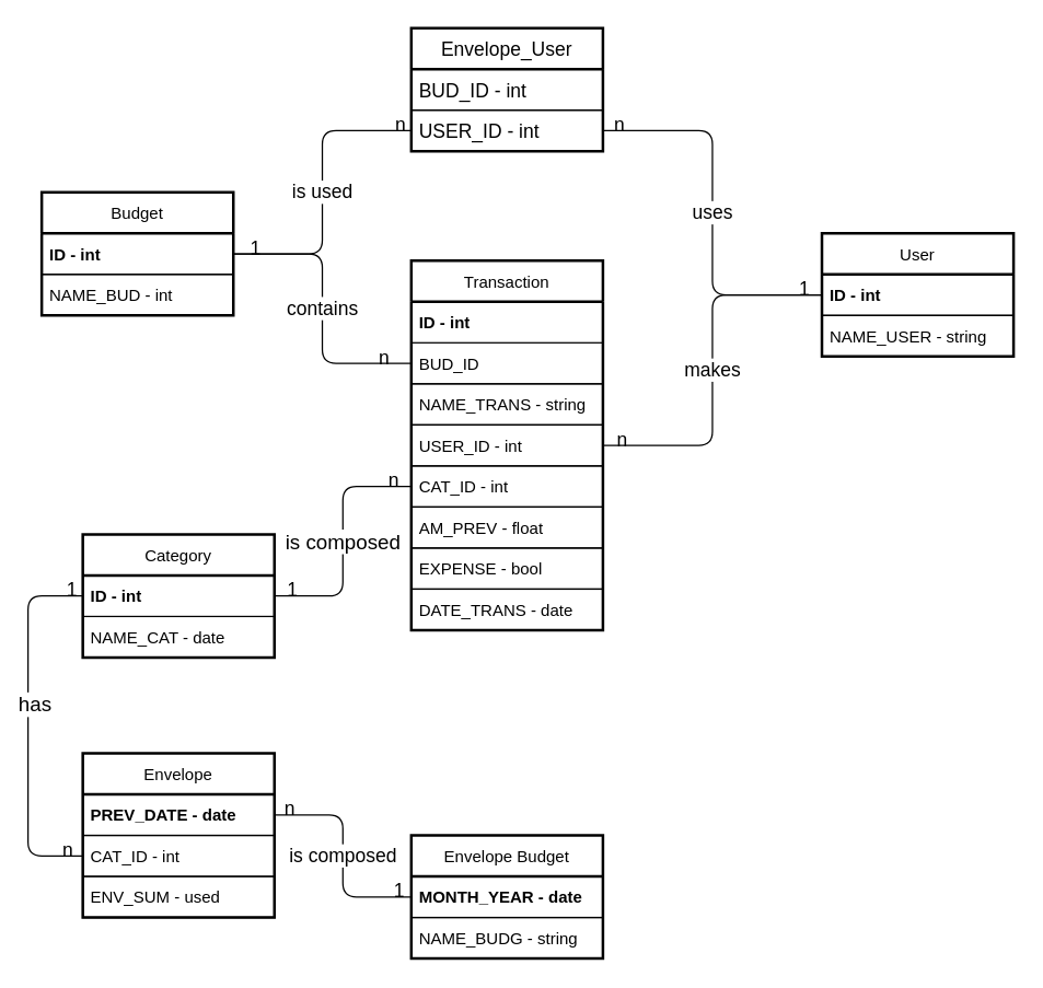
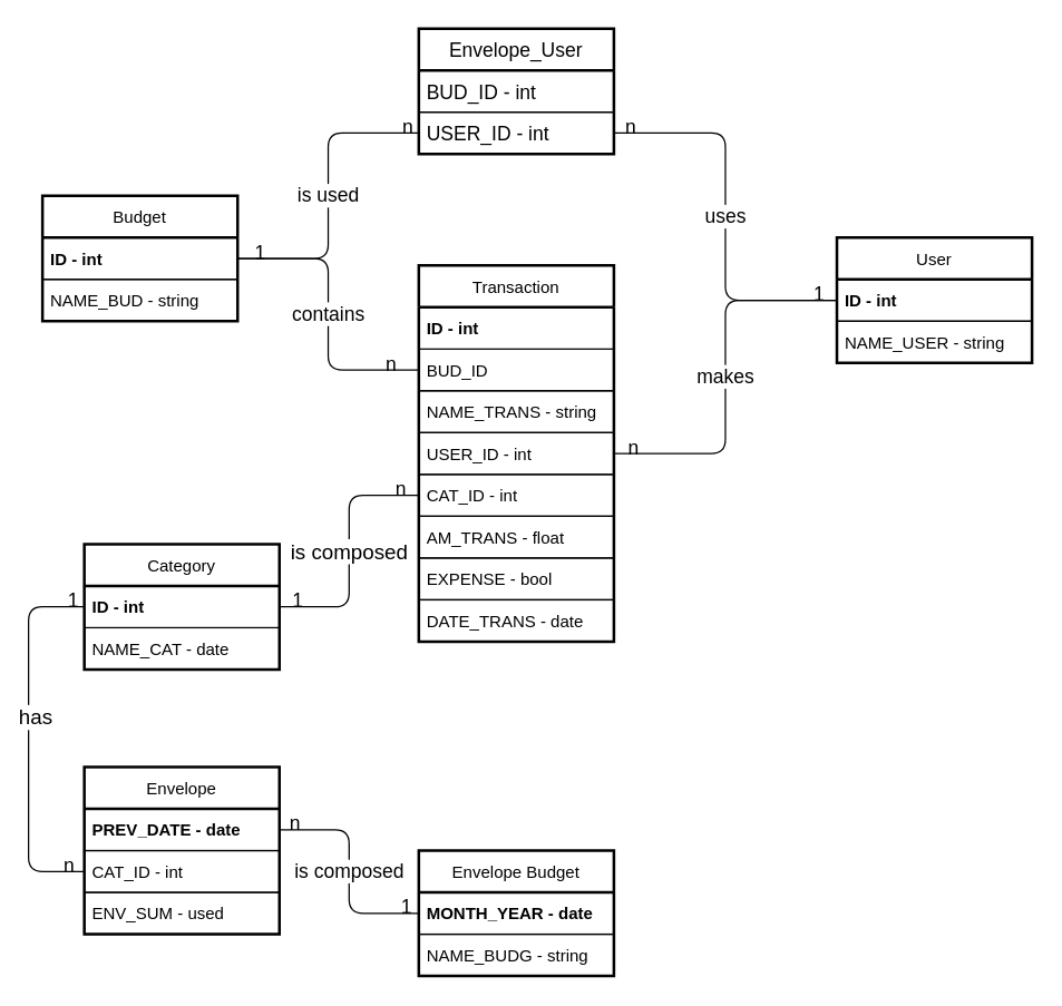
- <mxCell id="16" value="NAME_BUD - int" style="text;strokeColor=default;fillColor=none;align=left;verticalAlign=middle;spacingLeft=4;spacingRight=4;overflow=hidden;points=[[0,0.5],[1,0.5]];portConstraint=eastwest;rotatable=0;" parent="14" vertex="1"><mxGeometry y="60" width="140" height="30" as="geometry" /></mxCell>
+ <mxCell id="16" value="NAME_BUD - string" style="text;strokeColor=default;fillColor=none;align=left;verticalAlign=middle;spacingLeft=4;spacingRight=4;overflow=hidden;points=[[0,0.5],[1,0.5]];portConstraint=eastwest;rotatable=0;" parent="14" vertex="1"><mxGeometry y="60" width="140" height="30" as="geometry" /></mxCell>
- <mxCell id="11" value="AM_PREV - float" style="text;strokeColor=default;fillColor=none;align=left;verticalAlign=middle;spacingLeft=4;spacingRight=4;overflow=hidden;points=[[0,0.5],[1,0.5]];portConstraint=eastwest;rotatable=0;" parent="5" vertex="1"><mxGeometry y="180" width="140" height="30" as="geometry" /></mxCell>
+ <mxCell id="11" value="AM_TRANS - float" style="text;strokeColor=default;fillColor=none;align=left;verticalAlign=middle;spacingLeft=4;spacingRight=4;overflow=hidden;points=[[0,0.5],[1,0.5]];portConstraint=eastwest;rotatable=0;" parent="5" vertex="1"><mxGeometry y="180" width="140" height="30" as="geometry" /></mxCell>
